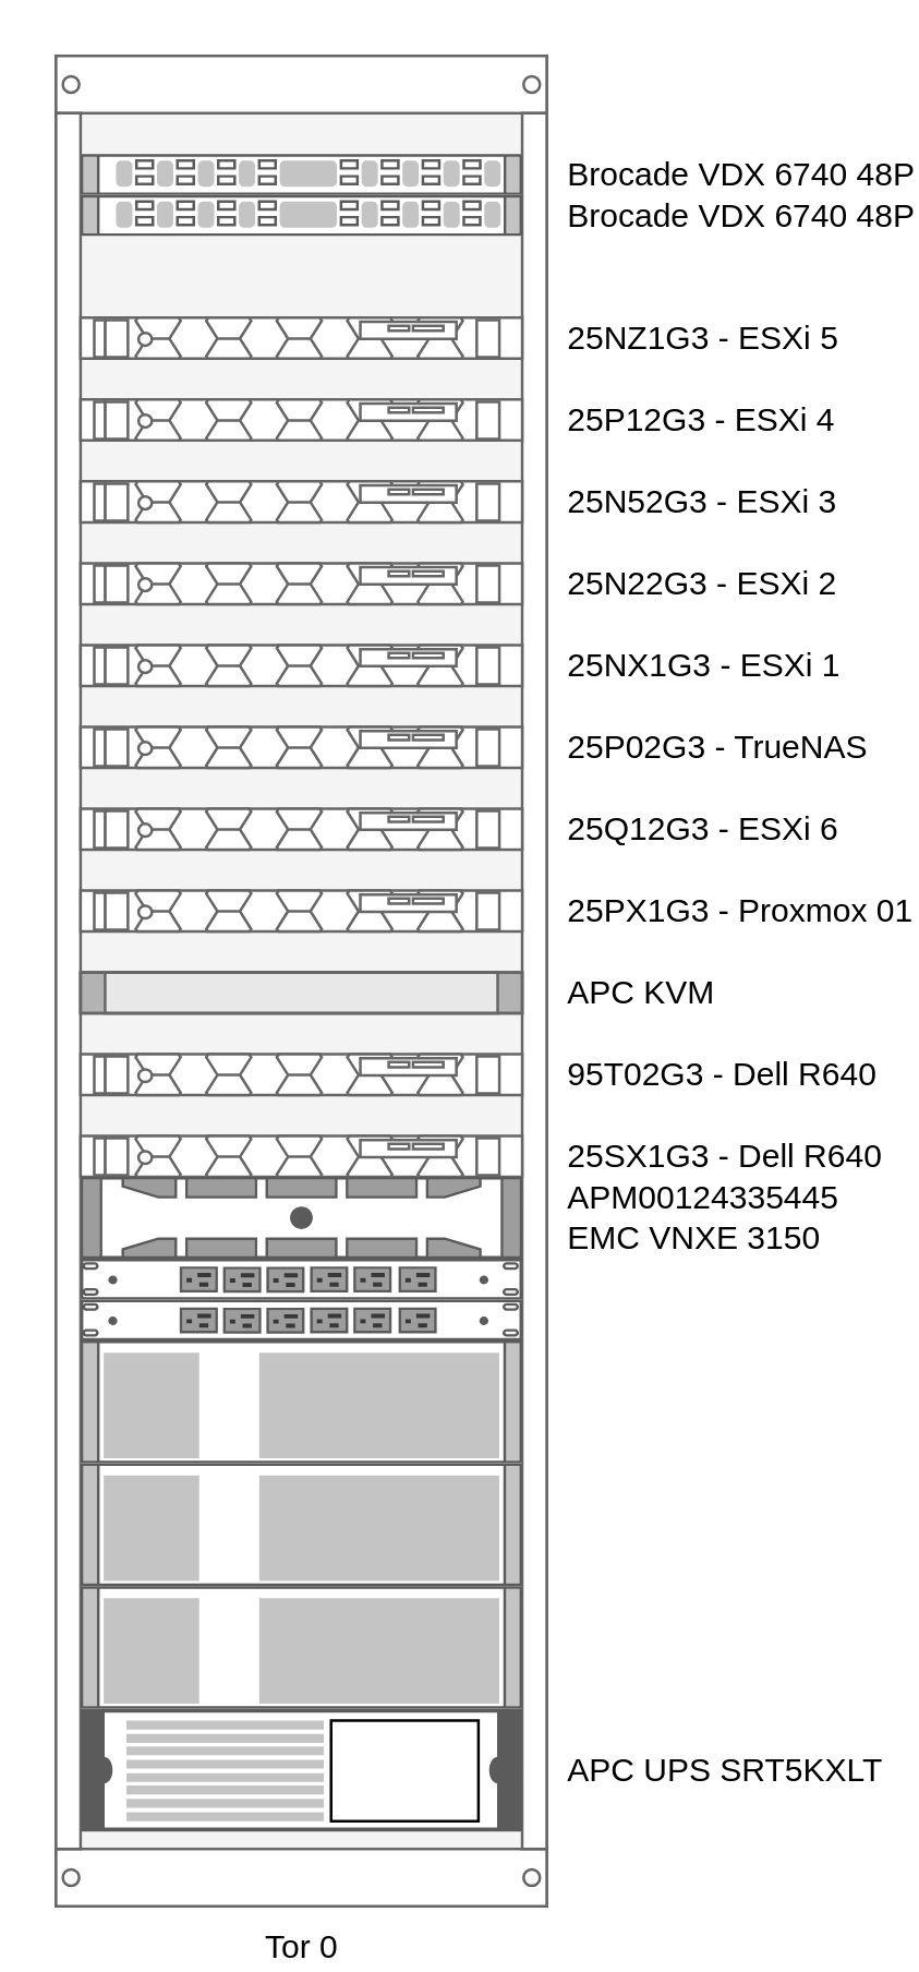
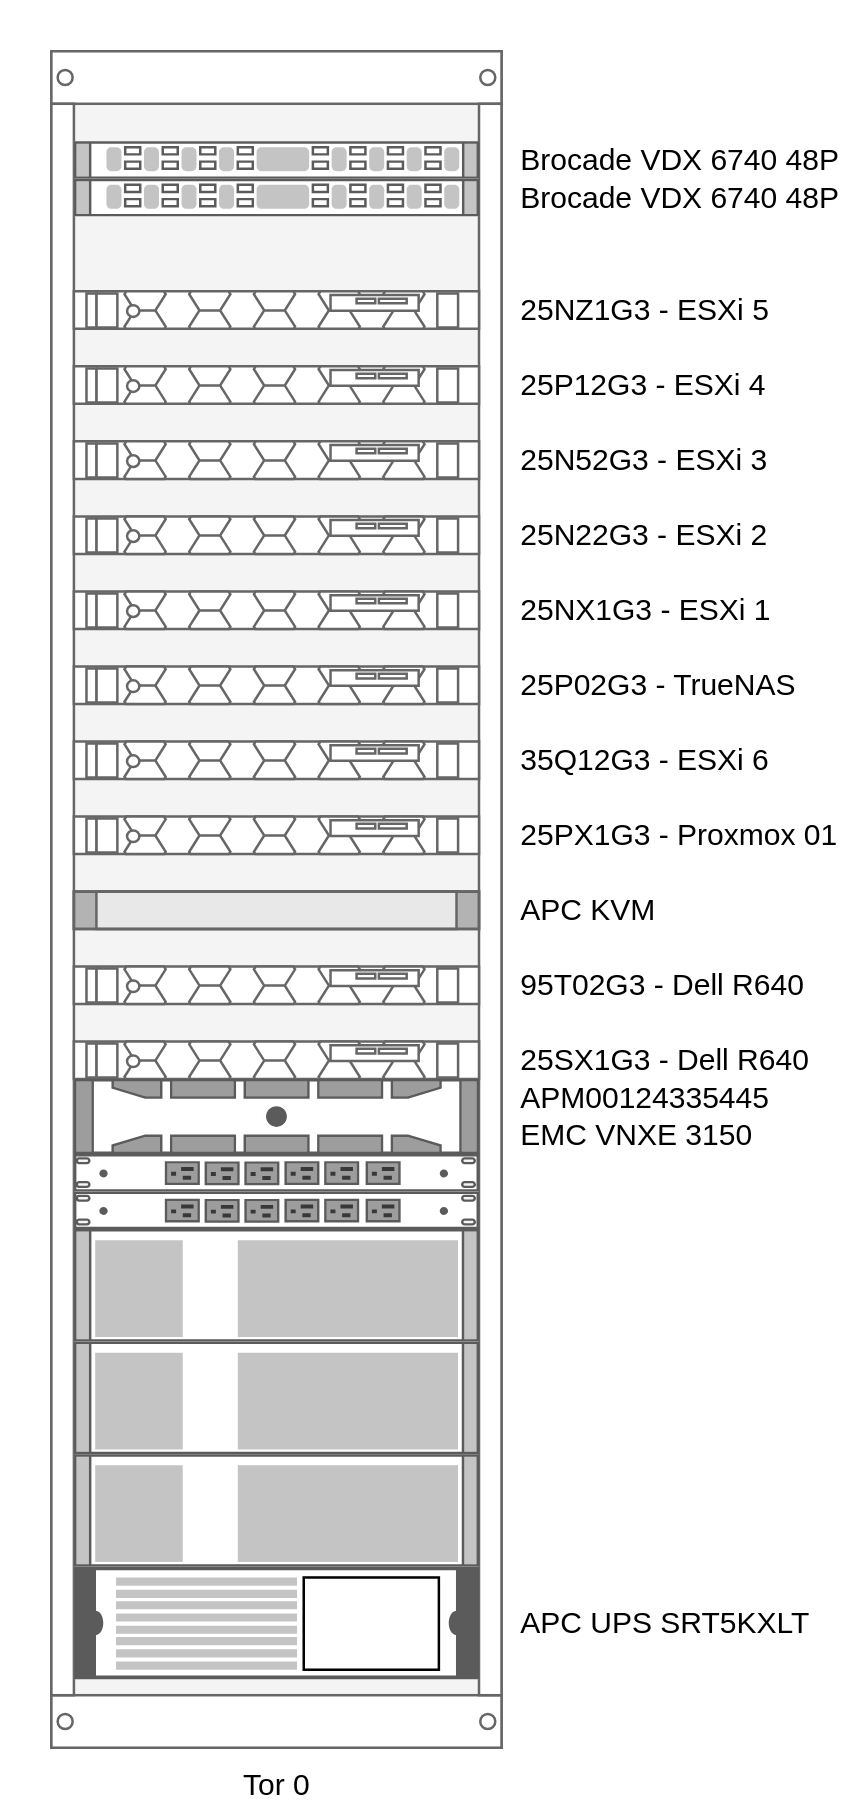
- <mxCell id="11" value="25Q12G3 - ESXi 6" style="strokeColor=#666666;html=1;labelPosition=right;align=left;spacingLeft=15;shadow=0;dashed=0;outlineConnect=0;shape=mxgraph.rack.dell.poweredge_r640;" vertex="1" parent="2"><mxGeometry x="9" y="276" width="162" height="15" as="geometry" /></mxCell>
+ <mxCell id="11" value="35Q12G3 - ESXi 6" style="strokeColor=#666666;html=1;labelPosition=right;align=left;spacingLeft=15;shadow=0;dashed=0;outlineConnect=0;shape=mxgraph.rack.dell.poweredge_r640;" vertex="1" parent="2"><mxGeometry x="9" y="276" width="162" height="15" as="geometry" /></mxCell>
